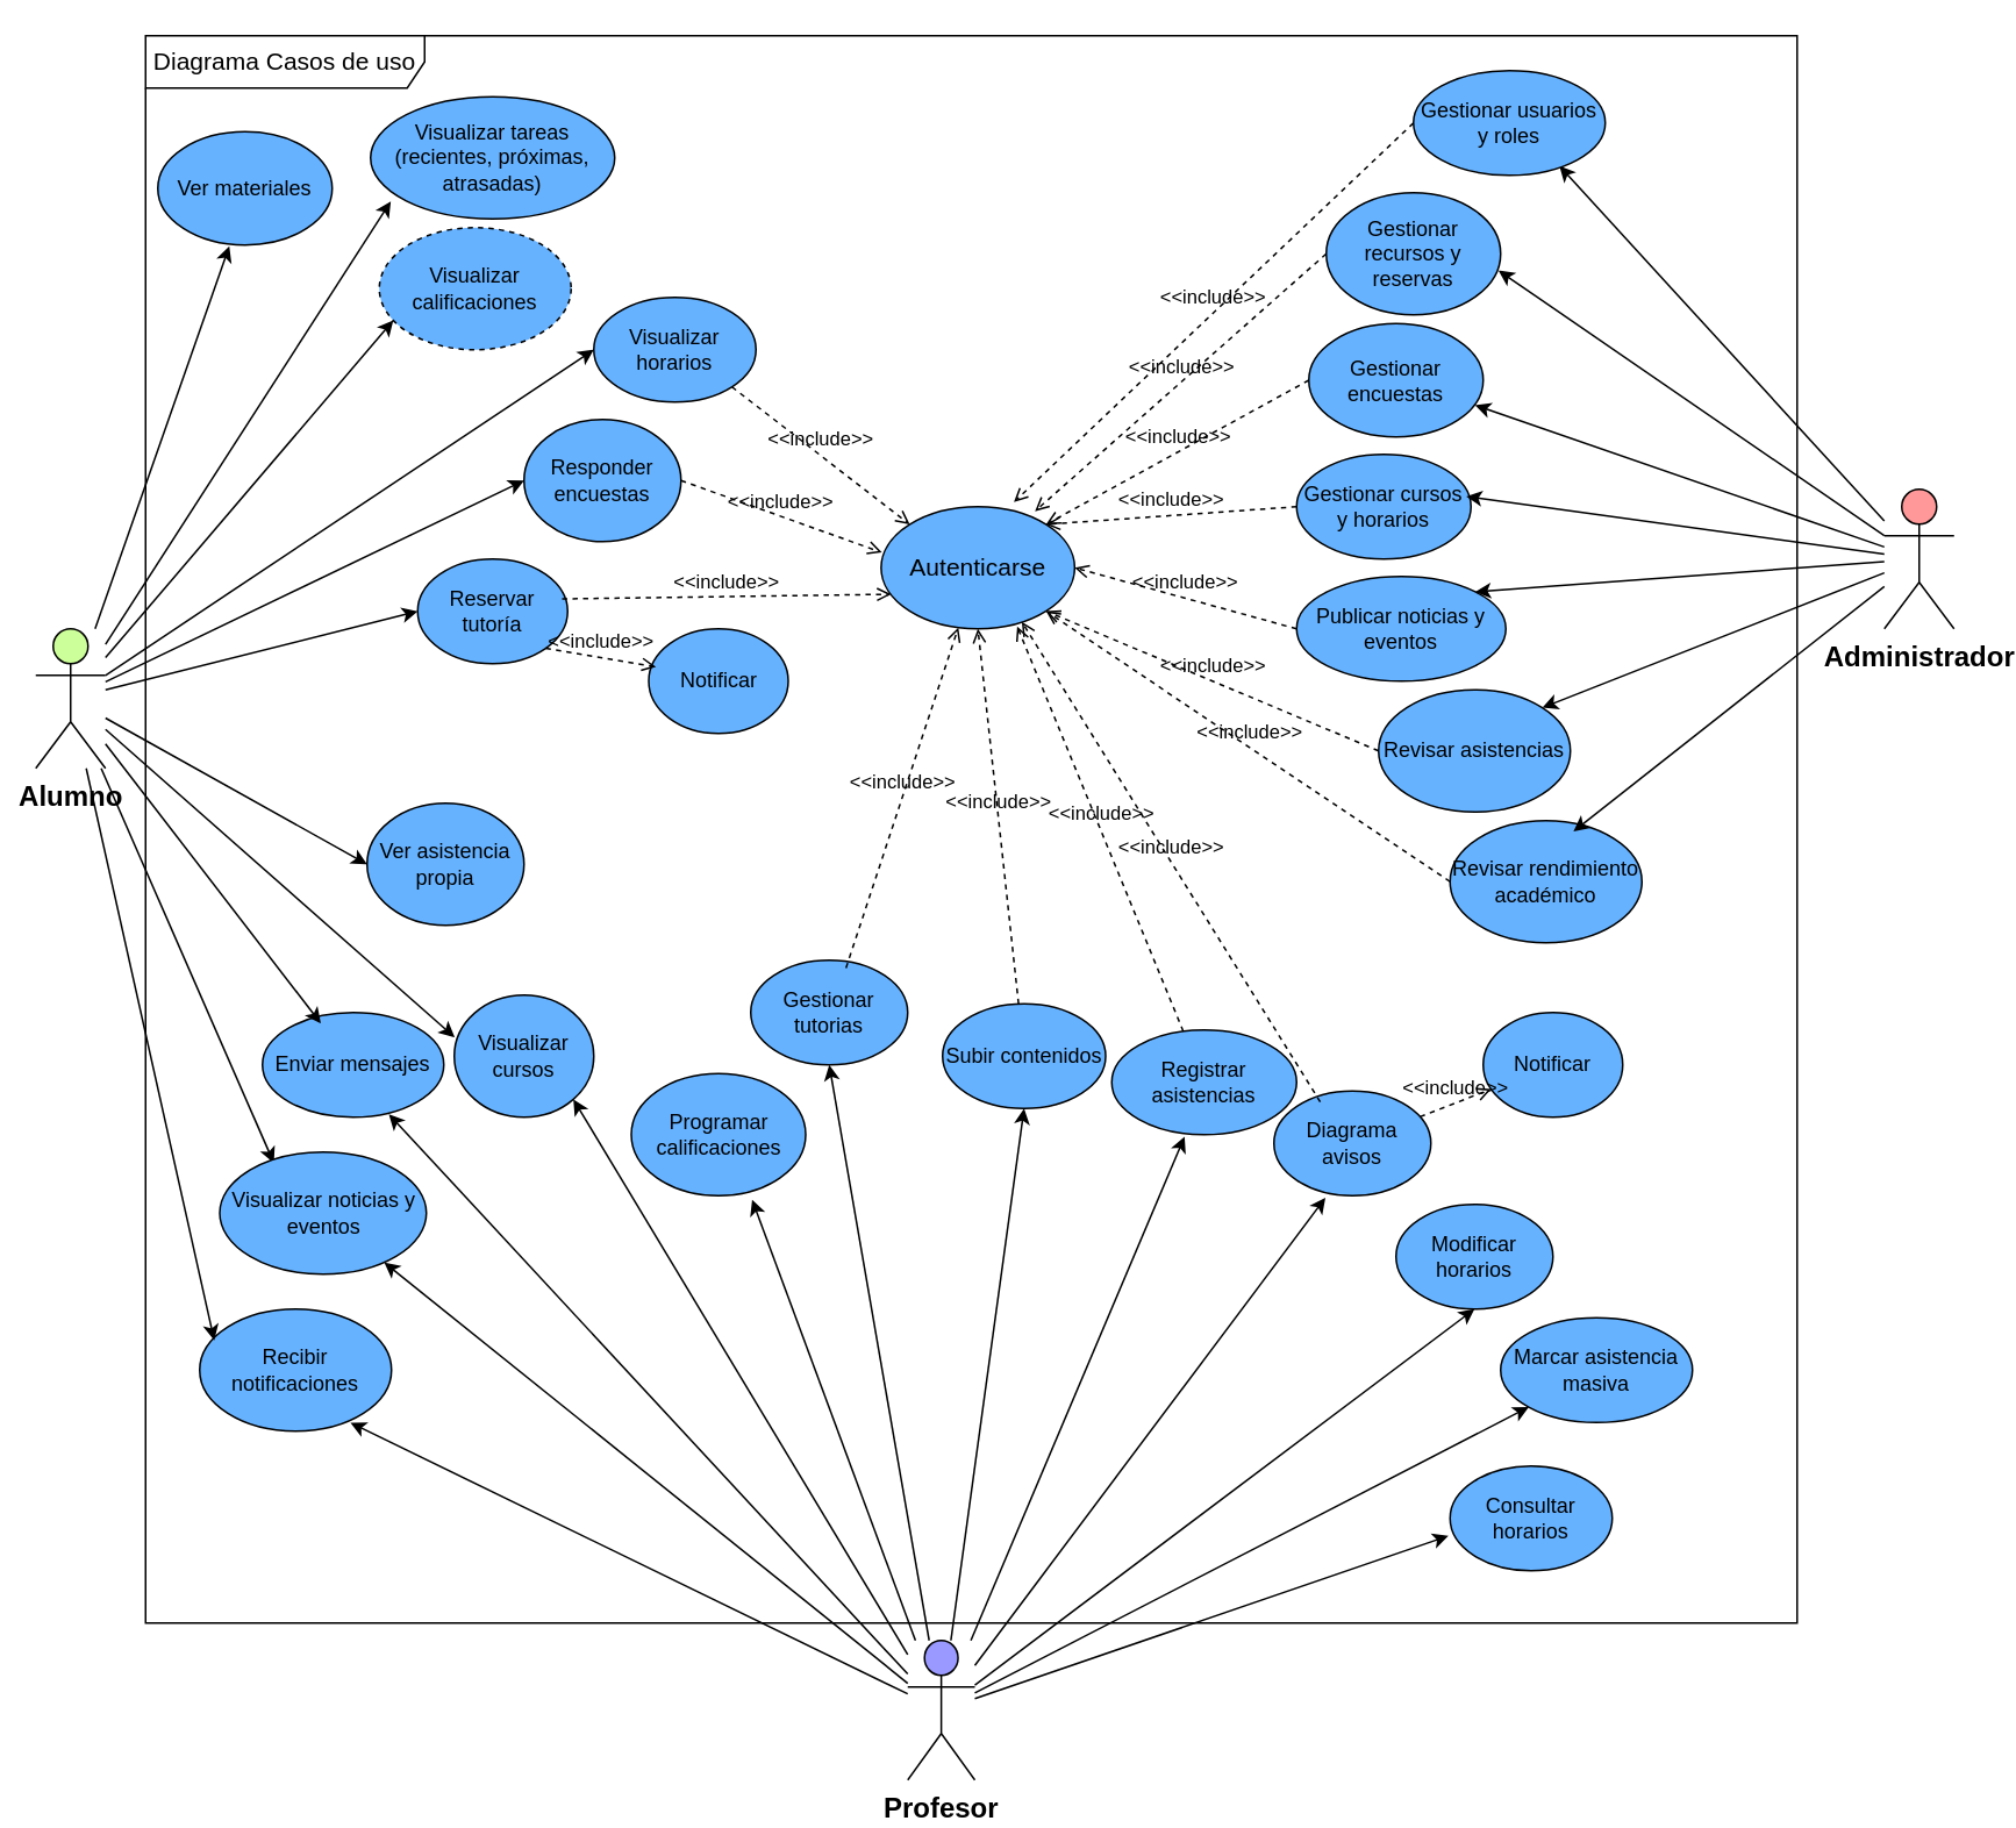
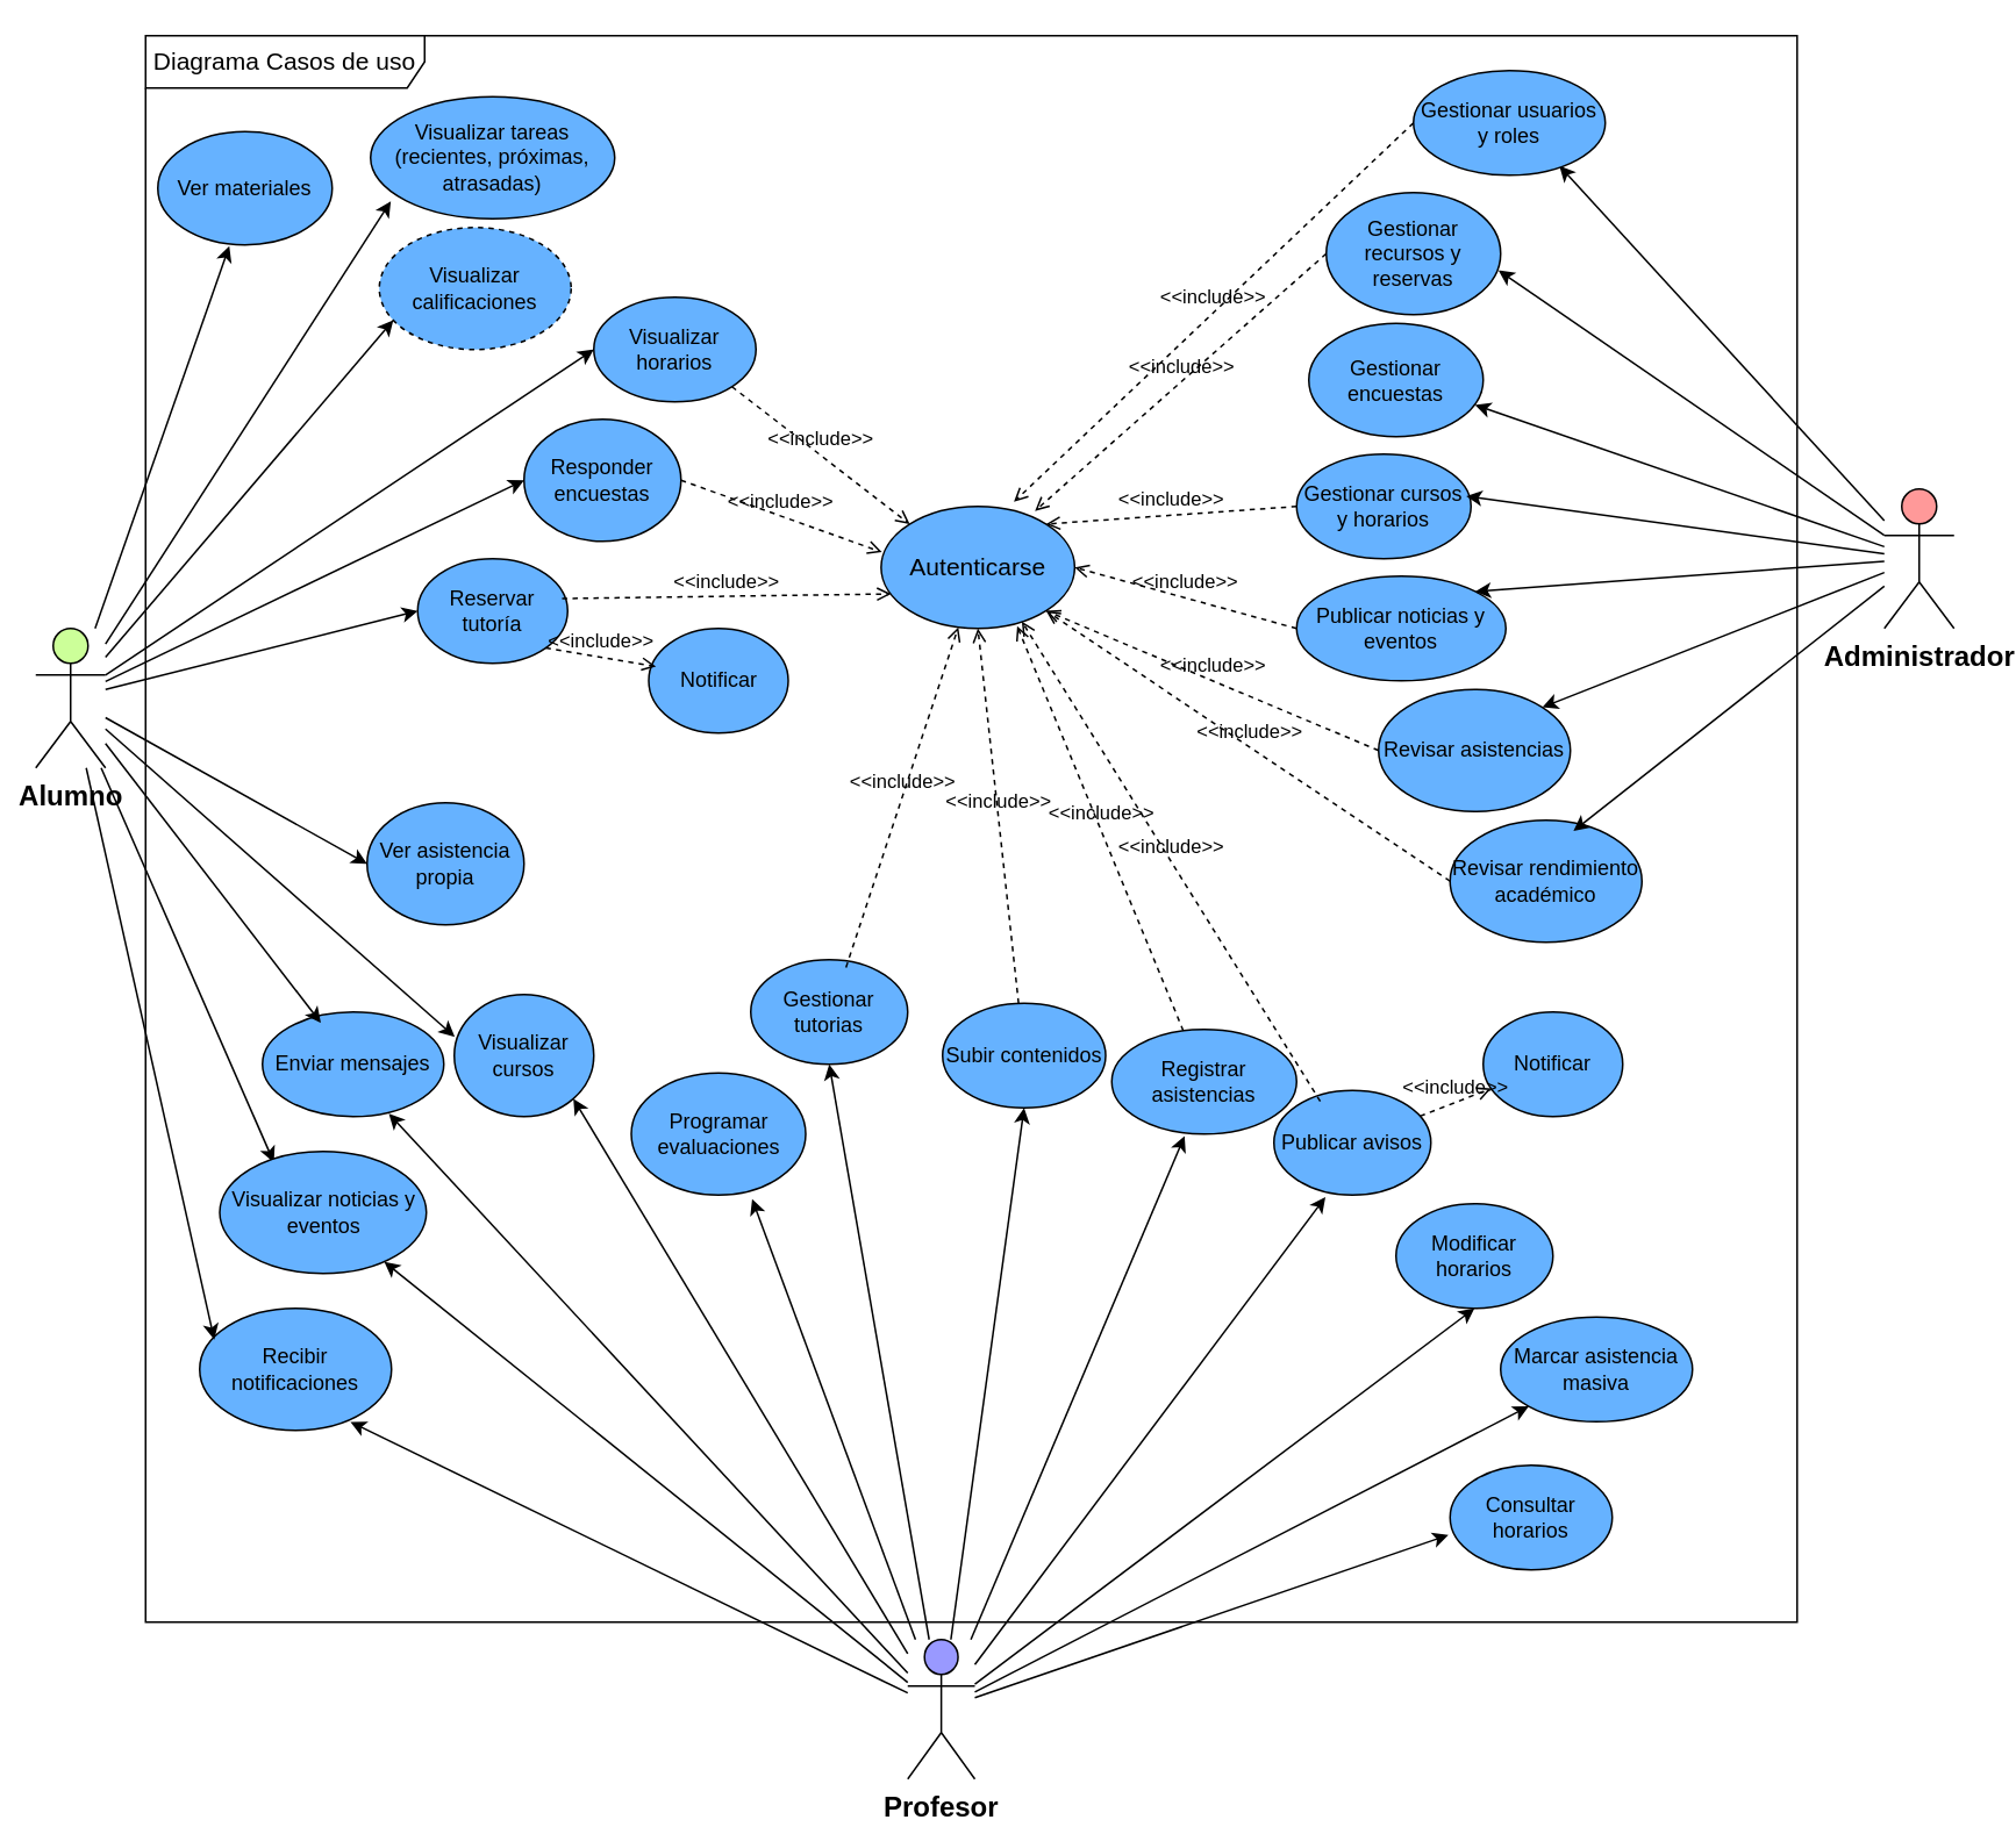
- <mxCell id="66" value="&amp;lt;&amp;lt;include&amp;gt;&amp;gt;" style="html=1;verticalAlign=bottom;labelBackgroundColor=none;endArrow=open;endFill=0;dashed=1;rounded=0;exitX=0;exitY=0.5;exitDx=0;exitDy=0;entryX=1;entryY=0;entryDx=0;entryDy=0;" edge="1" parent="1" source="25" target="29"><mxGeometry width="160" relative="1" as="geometry"><mxPoint x="440" y="280" as="sourcePoint" /><mxPoint x="600" y="280" as="targetPoint" /></mxGeometry></mxCell>
- <mxCell id="40" value="Programar calificaciones" style="ellipse;whiteSpace=wrap;html=1;fillColor=#66B2FF;" parent="1" vertex="1"><mxGeometry x="361.5" y="615" width="100" height="70" as="geometry" /></mxCell>
+ <mxCell id="40" value="Programar evaluaciones" style="ellipse;whiteSpace=wrap;html=1;fillColor=#66B2FF;" parent="1" vertex="1"><mxGeometry x="361.5" y="615" width="100" height="70" as="geometry" /></mxCell>
- <mxCell id="63" value="Diagrama avisos" style="ellipse;whiteSpace=wrap;html=1;fillColor=#66B2FF;" vertex="1" parent="1"><mxGeometry x="730" y="625" width="90" height="60" as="geometry" /></mxCell>
+ <mxCell id="63" value="Publicar avisos" style="ellipse;whiteSpace=wrap;html=1;fillColor=#66B2FF;" vertex="1" parent="1"><mxGeometry x="730" y="625" width="90" height="60" as="geometry" /></mxCell>
